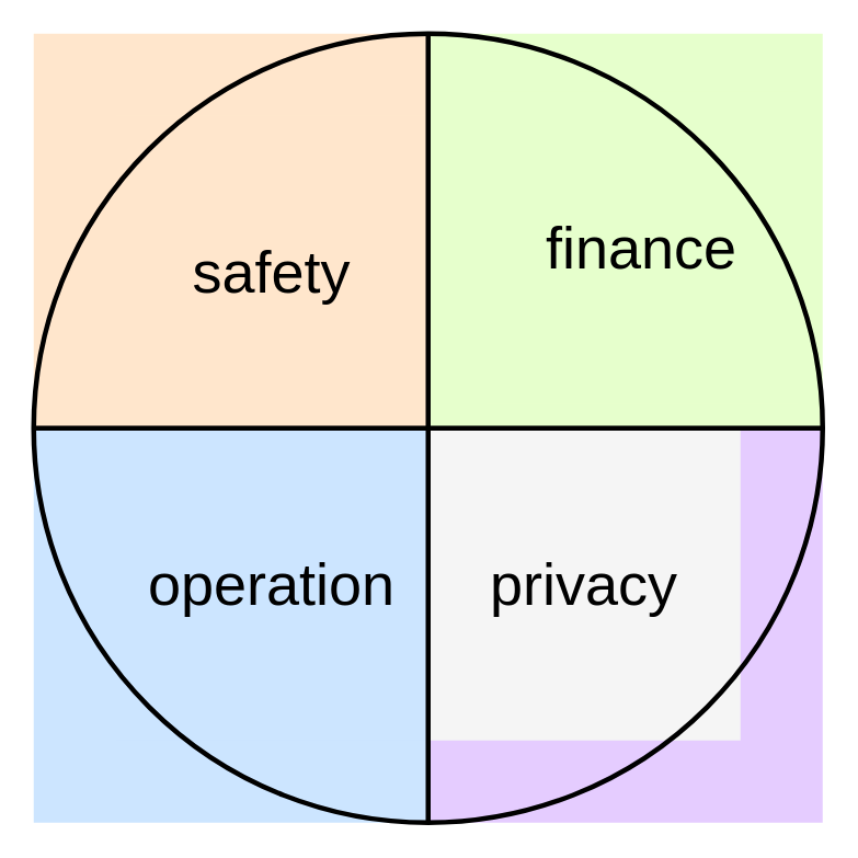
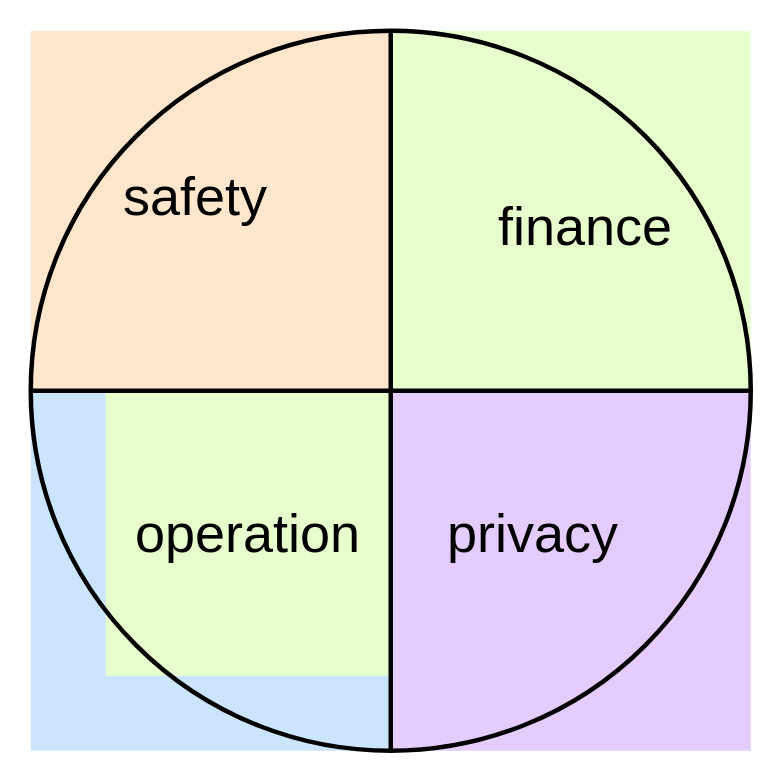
- <mxCell id="10" value="&lt;span style=&quot;font-size: 36px;&quot;&gt;safety&lt;/span&gt;" style="whiteSpace=wrap;html=1;aspect=fixed;strokeWidth=3;strokeColor=none;fillColor=#FFE6CC;fontSize=36;" parent="6" vertex="1"><mxGeometry x="70" y="70" width="190" height="190" as="geometry" /></mxCell>
+ <mxCell id="10" value="&lt;span style=&quot;font-size: 36px;&quot;&gt;safety&lt;/span&gt;" style="whiteSpace=wrap;html=1;aspect=fixed;strokeWidth=3;strokeColor=none;fillColor=#FFE6CC;fontSize=36;" parent="6" vertex="1"><mxGeometry x="35" y="35" width="190" height="190" as="geometry" /></mxCell>
- <mxCell id="9" value="&lt;font style=&quot;font-size: 36px;&quot;&gt;operation&lt;br style=&quot;font-size: 36px;&quot;&gt;&lt;/font&gt;" style="whiteSpace=wrap;html=1;aspect=fixed;strokeWidth=3;strokeColor=none;fillColor=#CCE5FF;fontSize=36;" parent="6" vertex="1"><mxGeometry x="70" y="260" width="190" height="190" as="geometry" /></mxCell>
+ <mxCell id="9" value="&lt;font style=&quot;font-size: 36px;&quot;&gt;operation&lt;br style=&quot;font-size: 36px;&quot;&gt;&lt;/font&gt;" style="whiteSpace=wrap;html=1;aspect=fixed;strokeWidth=3;strokeColor=none;fillColor=#e6ffcc;fontSize=36;" parent="6" vertex="1"><mxGeometry x="70" y="260" width="190" height="190" as="geometry" /></mxCell>
- <mxCell id="8" value="&lt;font style=&quot;font-size: 36px;&quot;&gt;privacy&lt;br style=&quot;font-size: 36px;&quot;&gt;&lt;/font&gt;" style="whiteSpace=wrap;html=1;aspect=fixed;strokeWidth=3;strokeColor=none;fillColor=#f5f5f5;fontSize=36;" parent="6" vertex="1"><mxGeometry x="260" y="260" width="190" height="190" as="geometry" /></mxCell>
+ <mxCell id="8" value="&lt;font style=&quot;font-size: 36px;&quot;&gt;privacy&lt;br style=&quot;font-size: 36px;&quot;&gt;&lt;/font&gt;" style="whiteSpace=wrap;html=1;aspect=fixed;strokeWidth=3;strokeColor=none;fillColor=#E5CCFF;fontSize=36;" parent="6" vertex="1"><mxGeometry x="260" y="260" width="190" height="190" as="geometry" /></mxCell>
